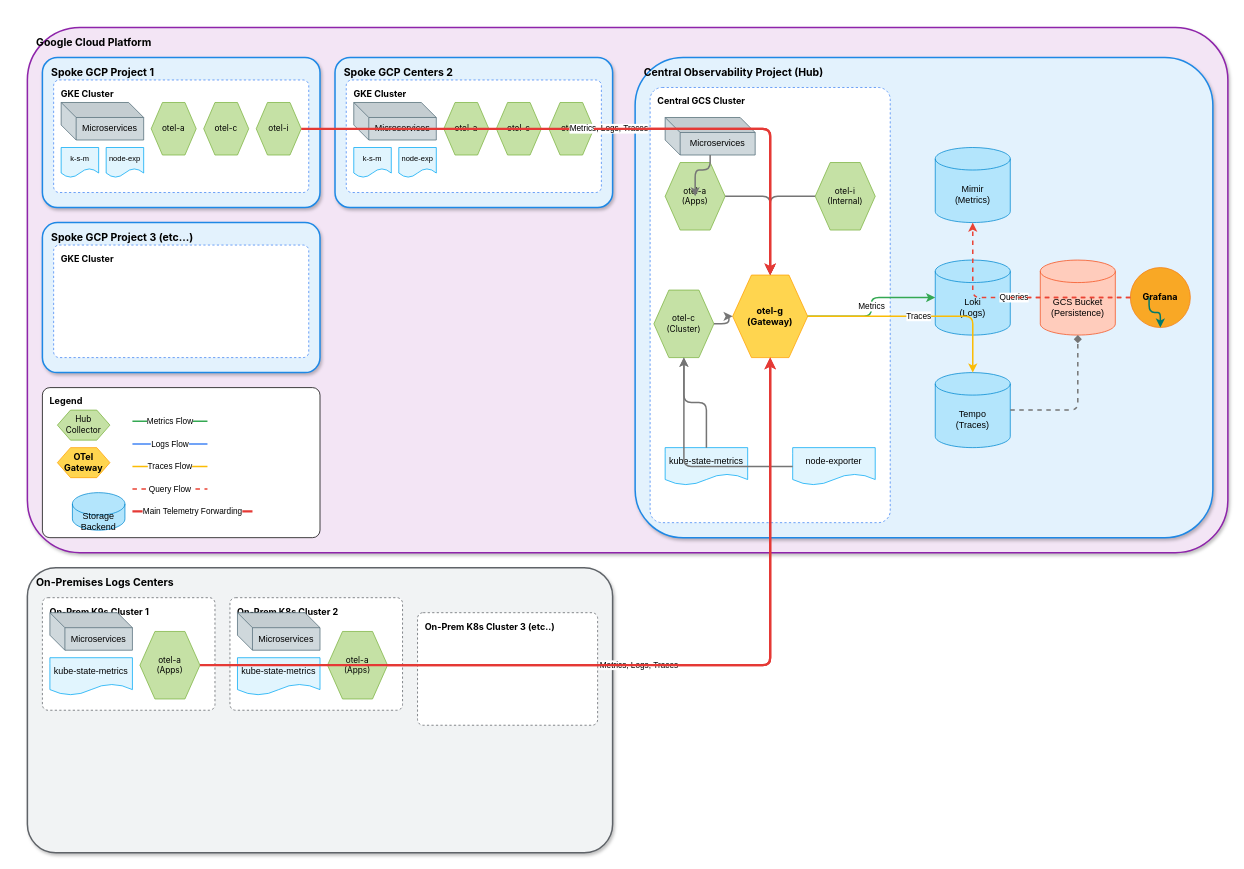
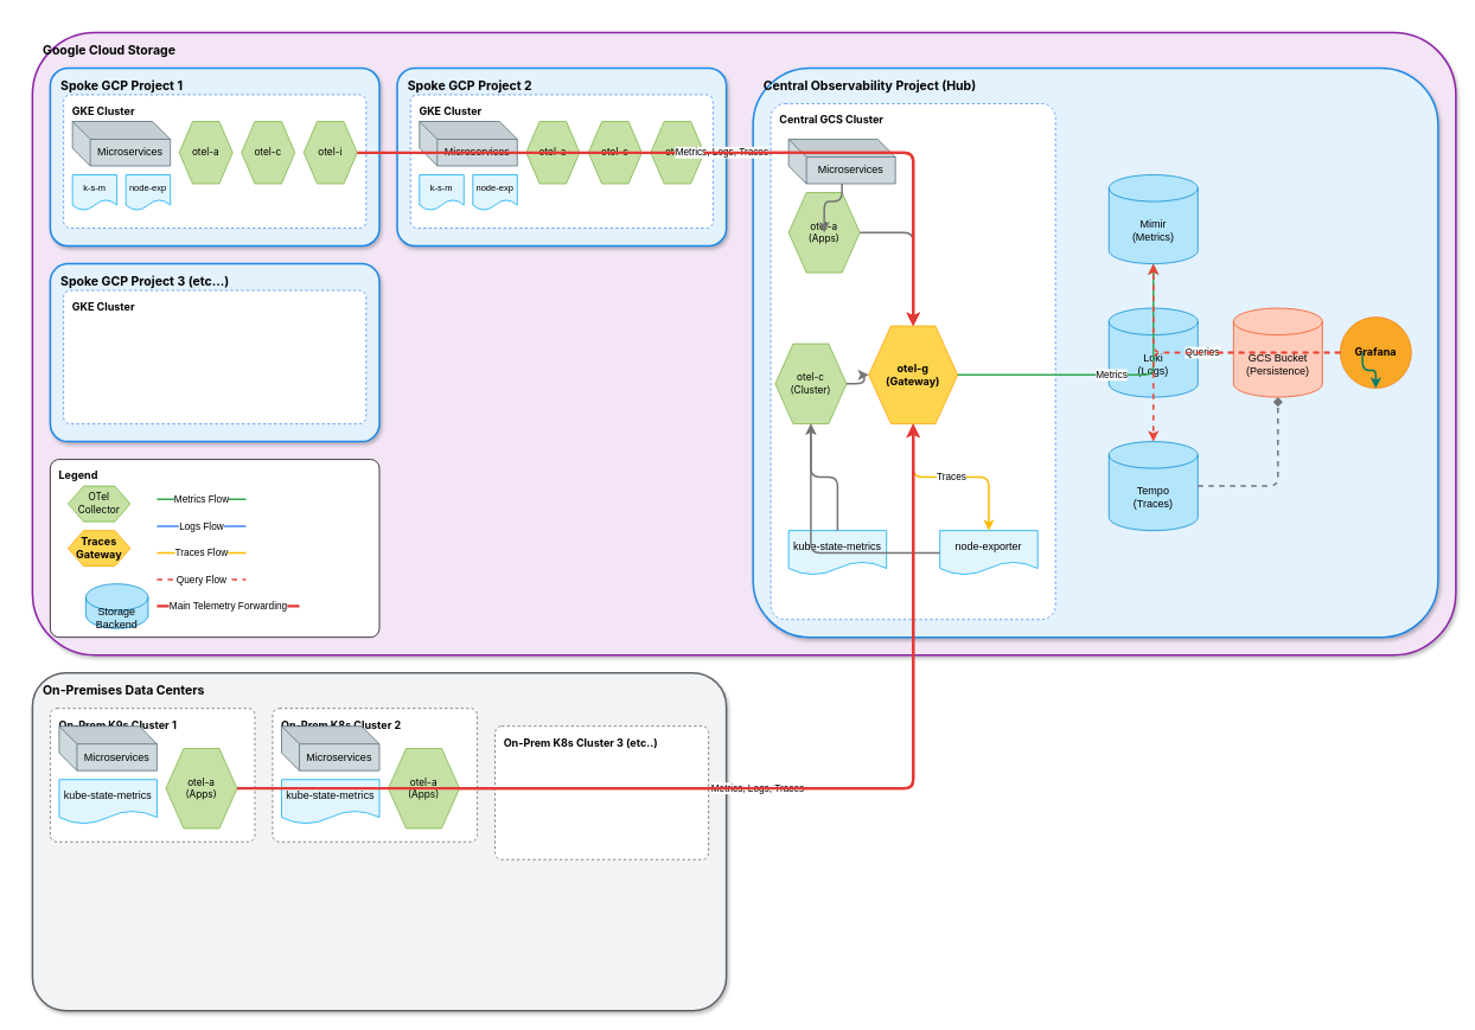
- <mxCell id="2" value="Google Cloud Platform" style="shape=rectangle;rounded=1;arcSize=10;fillColor=#F3E5F5;strokeColor=#8E24AA;strokeWidth=2;shadow=1;dashed=0;html=1;fontFamily=Inter;fontSize=14;fontStyle=1;verticalAlign=top;align=left;spacingLeft=10;spacingTop=5;" vertex="1" parent="1"><mxGeometry x="20" y="20" width="1600" height="700" as="geometry" /></mxCell>
+ <mxCell id="2" value="Google Cloud Storage" style="shape=rectangle;rounded=1;arcSize=10;fillColor=#F3E5F5;strokeColor=#8E24AA;strokeWidth=2;shadow=1;dashed=0;html=1;fontFamily=Inter;fontSize=14;fontStyle=1;verticalAlign=top;align=left;spacingLeft=10;spacingTop=5;" vertex="1" parent="1"><mxGeometry x="20" y="20" width="1600" height="700" as="geometry" /></mxCell>
- <mxCell id="38" value="Spoke GCP Centers 2" style="shape=rectangle;rounded=1;arcSize=10;fillColor=#E3F2FD;strokeColor=#1E88E5;strokeWidth=2;shadow=1;dashed=0;html=1;fontFamily=Inter;fontSize=14;fontStyle=1;verticalAlign=top;align=left;spacingLeft=10;spacingTop=5;" vertex="1" parent="1"><mxGeometry x="430" y="60" width="370" height="200" as="geometry" /></mxCell>
+ <mxCell id="38" value="Spoke GCP Project 2" style="shape=rectangle;rounded=1;arcSize=10;fillColor=#E3F2FD;strokeColor=#1E88E5;strokeWidth=2;shadow=1;dashed=0;html=1;fontFamily=Inter;fontSize=14;fontStyle=1;verticalAlign=top;align=left;spacingLeft=10;spacingTop=5;" vertex="1" parent="1"><mxGeometry x="430" y="60" width="370" height="200" as="geometry" /></mxCell>
- <mxCell id="54" value="" style="edgeStyle=orthogonalEdgeStyle;rounded=1;orthogonalLoop=1;jettySize=auto;html=1;strokeWidth=2;endArrow=classic;endFill=1;strokeColor=#757575;" edge="1" parent="1" source="20" target="17"><mxGeometry relative="1" as="geometry" /></mxCell>
- <mxCell id="20" value="otel-i&lt;br&gt;(Internal)" style="shape=hexagon;perimeter=hexagonPerimeter2;whiteSpace=wrap;html=1;fillColor=#C5E1A5;strokeColor=#7CB342;fontFamily=Inter;fontSize=11;" vertex="1" parent="16"><mxGeometry x="220" y="100" width="80" height="90" as="geometry" /></mxCell>
- <mxCell id="55" value="Metrics" style="edgeStyle=orthogonalEdgeStyle;rounded=1;orthogonalLoop=1;jettySize=auto;html=1;strokeWidth=2;endArrow=classic;endFill=1;strokeColor=#34A853;" edge="1" parent="1" source="17" target="25"><mxGeometry relative="1" as="geometry" /></mxCell>
+ <mxCell id="55" value="Metrics" style="edgeStyle=orthogonalEdgeStyle;rounded=1;orthogonalLoop=1;jettySize=auto;html=1;strokeWidth=2;endArrow=classic;endFill=1;strokeColor=#34A853;" edge="1" parent="1" source="17" target="24"><mxGeometry relative="1" as="geometry" /></mxCell>
+ <mxCell id="60" value="" style="edgeStyle=orthogonalEdgeStyle;rounded=1;orthogonalLoop=1;jettySize=auto;html=1;strokeWidth=2;endArrow=classic;endFill=1;strokeColor=#EA4335;dashed=1;" edge="1" parent="1" source="28" target="26"><mxGeometry relative="1" as="geometry" /></mxCell>
- <mxCell id="56" value="Traces" style="edgeStyle=orthogonalEdgeStyle;rounded=1;orthogonalLoop=1;jettySize=auto;html=1;strokeWidth=2;endArrow=classic;endFill=1;strokeColor=#FBBC05;" edge="1" parent="1" source="17" target="26"><mxGeometry relative="1" as="geometry" /></mxCell>
+ <mxCell id="56" value="Traces" style="edgeStyle=orthogonalEdgeStyle;rounded=1;orthogonalLoop=1;jettySize=auto;html=1;strokeWidth=2;endArrow=classic;endFill=1;strokeColor=#FBBC05;" edge="1" parent="1" source="17" target="23"><mxGeometry relative="1" as="geometry" /></mxCell>
- <mxCell id="72" value="Hub Collector" style="shape=hexagon;perimeter=hexagonPerimeter2;whiteSpace=wrap;html=1;fillColor=#C5E1A5;strokeColor=#7CB342;fontFamily=Inter;fontSize=11;" vertex="1" parent="71"><mxGeometry x="20" y="30" width="70" height="40" as="geometry" /></mxCell>
+ <mxCell id="72" value="OTel Collector" style="shape=hexagon;perimeter=hexagonPerimeter2;whiteSpace=wrap;html=1;fillColor=#C5E1A5;strokeColor=#7CB342;fontFamily=Inter;fontSize=11;" vertex="1" parent="71"><mxGeometry x="20" y="30" width="70" height="40" as="geometry" /></mxCell>
- <mxCell id="73" value="OTel Gateway" style="shape=hexagon;perimeter=hexagonPerimeter2;whiteSpace=wrap;html=1;fillColor=#FFD54F;strokeColor=#FFA000;fontFamily=Inter;fontSize=12;fontStyle=1;" vertex="1" parent="71"><mxGeometry x="20" y="80" width="70" height="40" as="geometry" /></mxCell>
+ <mxCell id="73" value="Traces Gateway" style="shape=hexagon;perimeter=hexagonPerimeter2;whiteSpace=wrap;html=1;fillColor=#FFD54F;strokeColor=#FFA000;fontFamily=Inter;fontSize=12;fontStyle=1;" vertex="1" parent="71"><mxGeometry x="20" y="80" width="70" height="40" as="geometry" /></mxCell>
- <mxCell id="3" value="On-Premises Logs Centers" style="shape=rectangle;rounded=1;arcSize=10;fillColor=#F1F3F4;strokeColor=#5F6368;strokeWidth=2;shadow=1;dashed=0;html=1;fontFamily=Inter;fontSize=14;fontStyle=1;verticalAlign=top;align=left;spacingLeft=10;spacingTop=5;" vertex="1" parent="1"><mxGeometry x="20" y="740" width="780" height="380" as="geometry" /></mxCell>
+ <mxCell id="3" value="On-Premises Data Centers" style="shape=rectangle;rounded=1;arcSize=10;fillColor=#F1F3F4;strokeColor=#5F6368;strokeWidth=2;shadow=1;dashed=0;html=1;fontFamily=Inter;fontSize=14;fontStyle=1;verticalAlign=top;align=left;spacingLeft=10;spacingTop=5;" vertex="1" parent="1"><mxGeometry x="20" y="740" width="780" height="380" as="geometry" /></mxCell>
